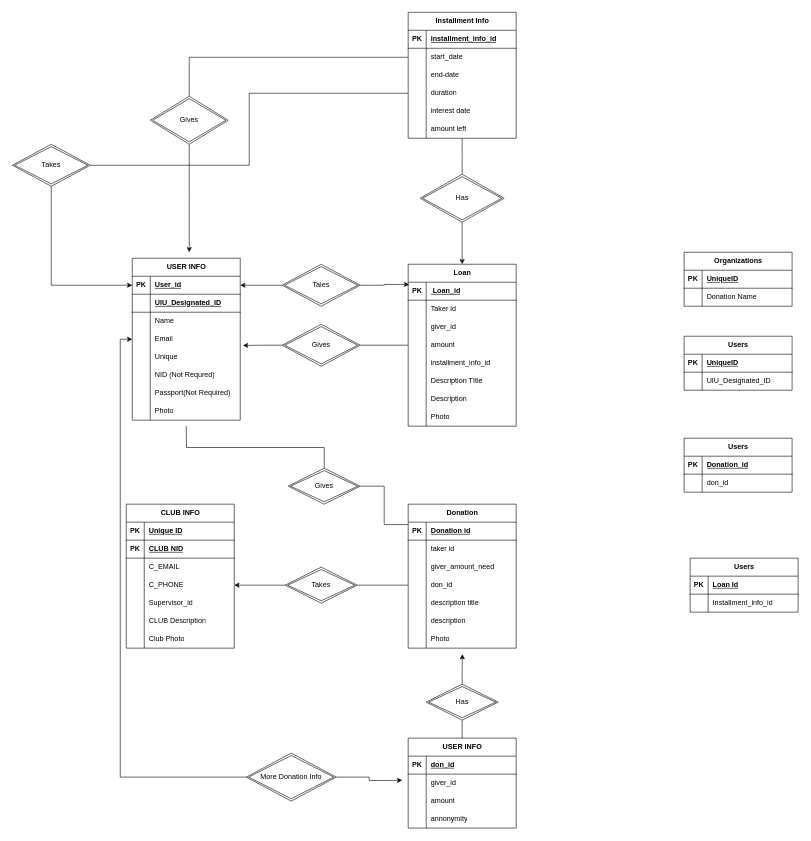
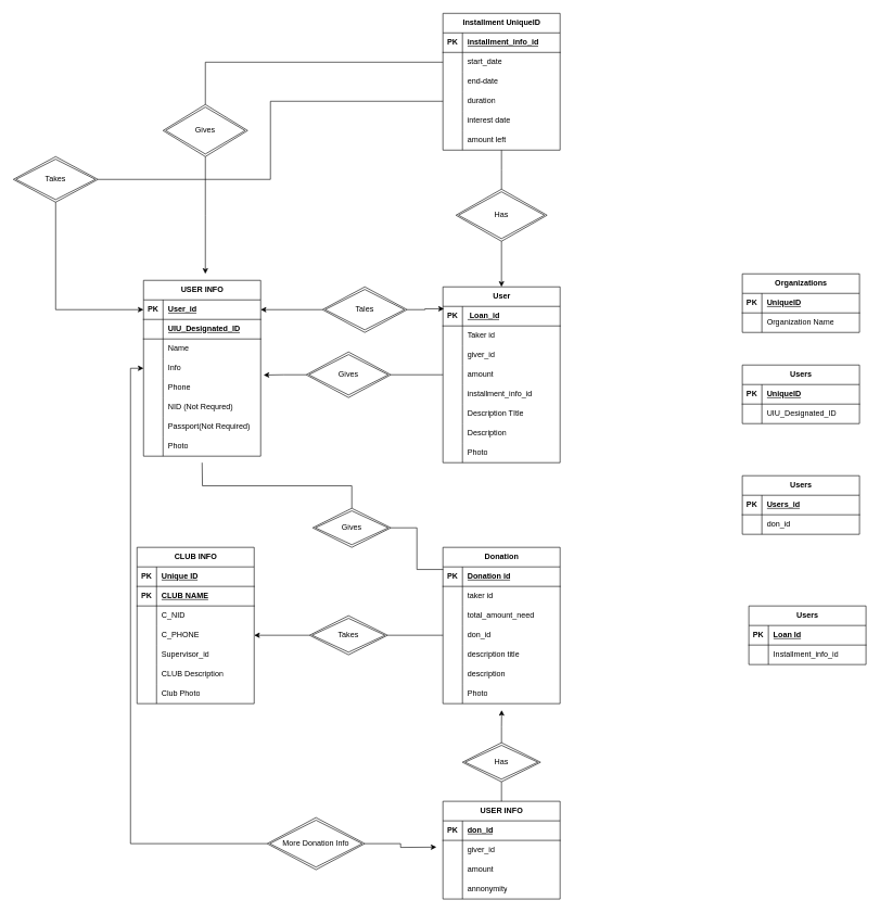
- <mxCell id="89" value="Installment Info" style="shape=table;startSize=30;container=1;collapsible=1;childLayout=tableLayout;fixedRows=1;rowLines=0;fontStyle=1;align=center;resizeLast=1;html=1;" parent="1" vertex="1"><mxGeometry x="680" y="20" width="180" height="210" as="geometry" /></mxCell>
+ <mxCell id="89" value="Installment UniqueID" style="shape=table;startSize=30;container=1;collapsible=1;childLayout=tableLayout;fixedRows=1;rowLines=0;fontStyle=1;align=center;resizeLast=1;html=1;" parent="1" vertex="1"><mxGeometry x="680" y="20" width="180" height="210" as="geometry" /></mxCell>
- <mxCell id="64" value="Loan" style="shape=table;startSize=30;container=1;collapsible=1;childLayout=tableLayout;fixedRows=1;rowLines=0;fontStyle=1;align=center;resizeLast=1;html=1;" parent="1" vertex="1"><mxGeometry x="680" y="440" width="180" height="270" as="geometry" /></mxCell>
+ <mxCell id="64" value="User" style="shape=table;startSize=30;container=1;collapsible=1;childLayout=tableLayout;fixedRows=1;rowLines=0;fontStyle=1;align=center;resizeLast=1;html=1;" parent="1" vertex="1"><mxGeometry x="680" y="440" width="180" height="270" as="geometry" /></mxCell>
- <mxCell id="173" value="Tales" style="shape=rhombus;double=1;perimeter=rhombusPerimeter;whiteSpace=wrap;html=1;align=center;" vertex="1" parent="1"><mxGeometry x="470" y="440" width="130" height="70" as="geometry" /></mxCell>
+ <mxCell id="173" value="Tales" style="shape=rhombus;double=1;perimeter=rhombusPerimeter;whiteSpace=wrap;html=1;align=center;" vertex="1" parent="1"><mxGeometry x="495" y="440" width="130" height="70" as="geometry" /></mxCell>
- <mxCell id="40" value="Donation Name" style="shape=partialRectangle;connectable=0;fillColor=none;top=0;left=0;bottom=0;right=0;align=left;spacingLeft=6;overflow=hidden;whiteSpace=wrap;html=1;" parent="38" vertex="1"><mxGeometry x="30" width="150" height="30" as="geometry"><mxRectangle width="150" height="30" as="alternateBounds" /></mxGeometry></mxCell>
+ <mxCell id="40" value="Organization Name" style="shape=partialRectangle;connectable=0;fillColor=none;top=0;left=0;bottom=0;right=0;align=left;spacingLeft=6;overflow=hidden;whiteSpace=wrap;html=1;" parent="38" vertex="1"><mxGeometry x="30" width="150" height="30" as="geometry"><mxRectangle width="150" height="30" as="alternateBounds" /></mxGeometry></mxCell>
- <mxCell id="21" value="Email" style="shape=partialRectangle;connectable=0;fillColor=none;top=0;left=0;bottom=0;right=0;align=left;spacingLeft=6;overflow=hidden;whiteSpace=wrap;html=1;" parent="19" vertex="1"><mxGeometry x="30" width="150" height="30" as="geometry"><mxRectangle width="150" height="30" as="alternateBounds" /></mxGeometry></mxCell>
+ <mxCell id="21" value="Info" style="shape=partialRectangle;connectable=0;fillColor=none;top=0;left=0;bottom=0;right=0;align=left;spacingLeft=6;overflow=hidden;whiteSpace=wrap;html=1;" parent="19" vertex="1"><mxGeometry x="30" width="150" height="30" as="geometry"><mxRectangle width="150" height="30" as="alternateBounds" /></mxGeometry></mxCell>
- <mxCell id="24" value="Unique" style="shape=partialRectangle;connectable=0;fillColor=none;top=0;left=0;bottom=0;right=0;align=left;spacingLeft=6;overflow=hidden;whiteSpace=wrap;html=1;" parent="22" vertex="1"><mxGeometry x="30" width="150" height="30" as="geometry"><mxRectangle width="150" height="30" as="alternateBounds" /></mxGeometry></mxCell>
+ <mxCell id="24" value="Phone" style="shape=partialRectangle;connectable=0;fillColor=none;top=0;left=0;bottom=0;right=0;align=left;spacingLeft=6;overflow=hidden;whiteSpace=wrap;html=1;" parent="22" vertex="1"><mxGeometry x="30" width="150" height="30" as="geometry"><mxRectangle width="150" height="30" as="alternateBounds" /></mxGeometry></mxCell>
- <mxCell id="153" value="Donation_id" style="shape=partialRectangle;connectable=0;fillColor=none;top=0;left=0;bottom=0;right=0;align=left;spacingLeft=6;fontStyle=5;overflow=hidden;whiteSpace=wrap;html=1;" vertex="1" parent="151"><mxGeometry x="30" width="150" height="30" as="geometry"><mxRectangle width="150" height="30" as="alternateBounds" /></mxGeometry></mxCell>
+ <mxCell id="153" value="Users_id" style="shape=partialRectangle;connectable=0;fillColor=none;top=0;left=0;bottom=0;right=0;align=left;spacingLeft=6;fontStyle=5;overflow=hidden;whiteSpace=wrap;html=1;" vertex="1" parent="151"><mxGeometry x="30" width="150" height="30" as="geometry"><mxRectangle width="150" height="30" as="alternateBounds" /></mxGeometry></mxCell>
- <mxCell id="47" value="CLUB NID" style="shape=partialRectangle;connectable=0;fillColor=none;top=0;left=0;bottom=0;right=0;align=left;spacingLeft=6;fontStyle=5;overflow=hidden;whiteSpace=wrap;html=1;" vertex="1" parent="45"><mxGeometry x="30" width="150" height="30" as="geometry"><mxRectangle width="150" height="30" as="alternateBounds" /></mxGeometry></mxCell>
+ <mxCell id="47" value="CLUB NAME" style="shape=partialRectangle;connectable=0;fillColor=none;top=0;left=0;bottom=0;right=0;align=left;spacingLeft=6;fontStyle=5;overflow=hidden;whiteSpace=wrap;html=1;" vertex="1" parent="45"><mxGeometry x="30" width="150" height="30" as="geometry"><mxRectangle width="150" height="30" as="alternateBounds" /></mxGeometry></mxCell>
- <mxCell id="50" value="C_EMAIL" style="shape=partialRectangle;connectable=0;fillColor=none;top=0;left=0;bottom=0;right=0;align=left;spacingLeft=6;overflow=hidden;whiteSpace=wrap;html=1;" parent="48" vertex="1"><mxGeometry x="30" width="150" height="30" as="geometry"><mxRectangle width="150" height="30" as="alternateBounds" /></mxGeometry></mxCell>
+ <mxCell id="50" value="C_NID" style="shape=partialRectangle;connectable=0;fillColor=none;top=0;left=0;bottom=0;right=0;align=left;spacingLeft=6;overflow=hidden;whiteSpace=wrap;html=1;" parent="48" vertex="1"><mxGeometry x="30" width="150" height="30" as="geometry"><mxRectangle width="150" height="30" as="alternateBounds" /></mxGeometry></mxCell>
- <mxCell id="124" value="giver_amount_need" style="shape=partialRectangle;connectable=0;fillColor=none;top=0;left=0;bottom=0;right=0;align=left;spacingLeft=6;overflow=hidden;whiteSpace=wrap;html=1;" vertex="1" parent="122"><mxGeometry x="30" width="150" height="30" as="geometry"><mxRectangle width="150" height="30" as="alternateBounds" /></mxGeometry></mxCell>
+ <mxCell id="124" value="total_amount_need" style="shape=partialRectangle;connectable=0;fillColor=none;top=0;left=0;bottom=0;right=0;align=left;spacingLeft=6;overflow=hidden;whiteSpace=wrap;html=1;" vertex="1" parent="122"><mxGeometry x="30" width="150" height="30" as="geometry"><mxRectangle width="150" height="30" as="alternateBounds" /></mxGeometry></mxCell>
